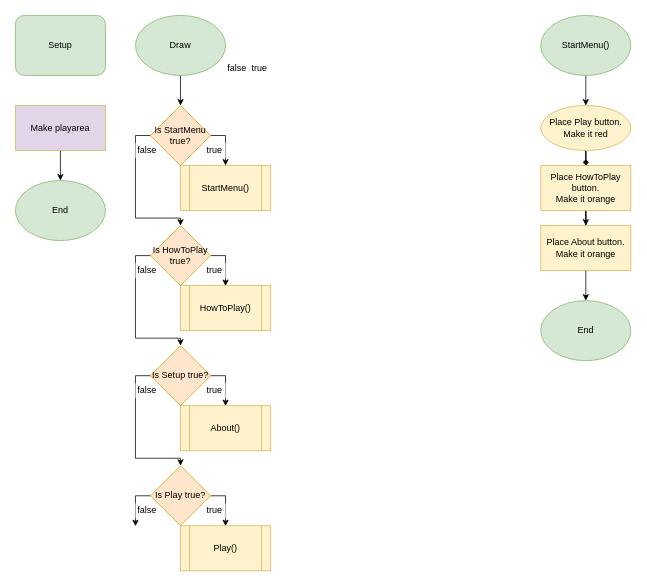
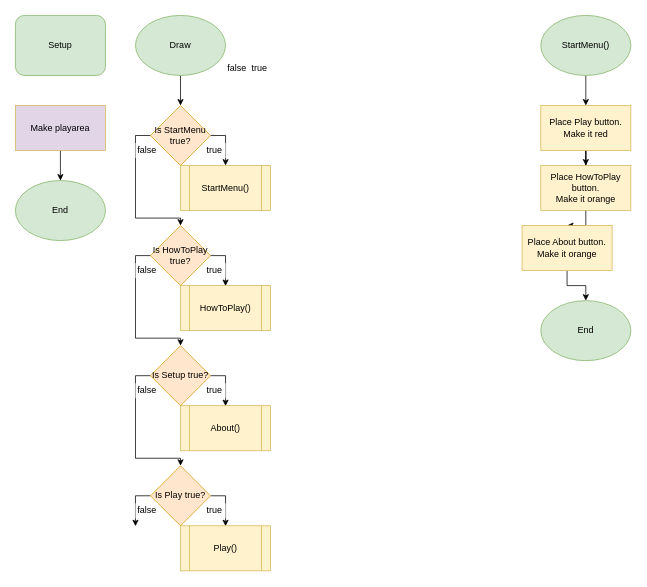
- <mxCell id="31" value="Place Play button.&lt;br&gt;Make it red" style="ellipse;whiteSpace=wrap;html=1;fontSize=12;fillColor=#fff2cc;strokeColor=#d6b656;" vertex="1" parent="1"><mxGeometry x="720" y="140" width="120" height="60" as="geometry" /></mxCell>
+ <mxCell id="31" value="Place Play button.&lt;br&gt;Make it red" style="rounded=0;whiteSpace=wrap;html=1;fontSize=12;fillColor=#fff2cc;strokeColor=#d6b656;" vertex="1" parent="1"><mxGeometry x="720" y="140" width="120" height="60" as="geometry" /></mxCell>
- <mxCell id="30" style="edgeStyle=orthogonalEdgeStyle;rounded=0;orthogonalLoop=1;jettySize=auto;html=1;entryX=0.5;entryY=0;entryDx=0;entryDy=0;fontSize=12;endArrow=diamond;" edge="1" parent="1" source="31" target="33"><mxGeometry relative="1" as="geometry" /></mxCell>
+ <mxCell id="30" style="edgeStyle=orthogonalEdgeStyle;rounded=0;orthogonalLoop=1;jettySize=auto;html=1;entryX=0.5;entryY=0;entryDx=0;entryDy=0;fontSize=12;" edge="1" parent="1" source="31" target="33"><mxGeometry relative="1" as="geometry" /></mxCell>
- <mxCell id="35" value="Place About button.&lt;br&gt;Make it orange" style="rounded=0;whiteSpace=wrap;html=1;fontSize=12;fillColor=#fff2cc;strokeColor=#d6b656;" vertex="1" parent="1"><mxGeometry x="720" y="300" width="120" height="60" as="geometry" /></mxCell>
+ <mxCell id="35" value="Place About button.&lt;br&gt;Make it orange" style="rounded=0;whiteSpace=wrap;html=1;fontSize=12;fillColor=#fff2cc;strokeColor=#d6b656;" vertex="1" parent="1"><mxGeometry x="695" y="300" width="120" height="60" as="geometry" /></mxCell>
